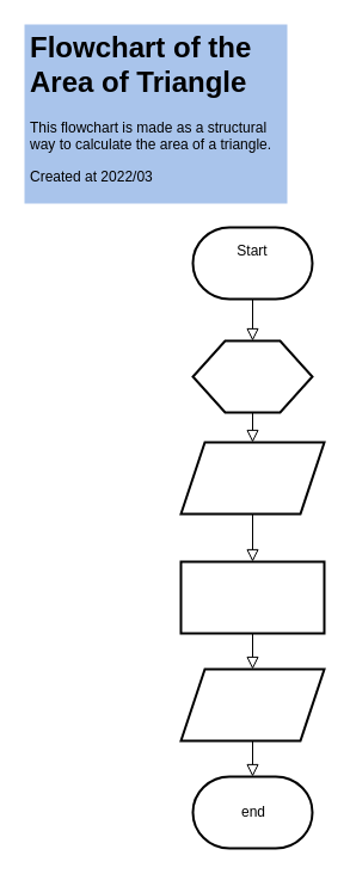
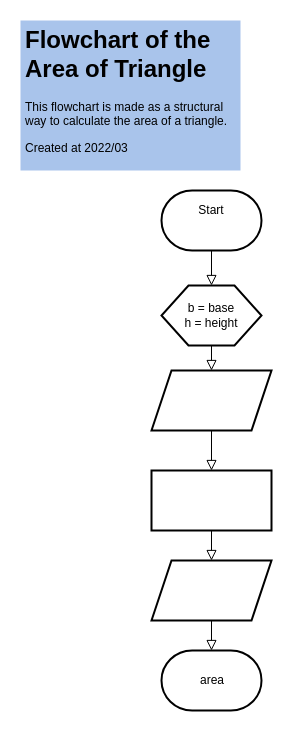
+ <mxCell id="7" value="b = base&lt;br&gt;h = height" style="text;html=1;strokeColor=none;fillColor=none;align=center;verticalAlign=middle;whiteSpace=wrap;rounded=0;" parent="1" vertex="1"><mxGeometry x="180.5" y="300" width="60" height="30" as="geometry" /></mxCell>
- <mxCell id="15" value="end" style="text;html=1;strokeColor=none;fillColor=none;align=center;verticalAlign=middle;whiteSpace=wrap;rounded=0;" parent="1" vertex="1"><mxGeometry x="172" y="665" width="80" height="30" as="geometry" /></mxCell>
+ <mxCell id="15" value="area" style="text;html=1;strokeColor=none;fillColor=none;align=center;verticalAlign=middle;whiteSpace=wrap;rounded=0;" parent="1" vertex="1"><mxGeometry x="172" y="665" width="80" height="30" as="geometry" /></mxCell>
